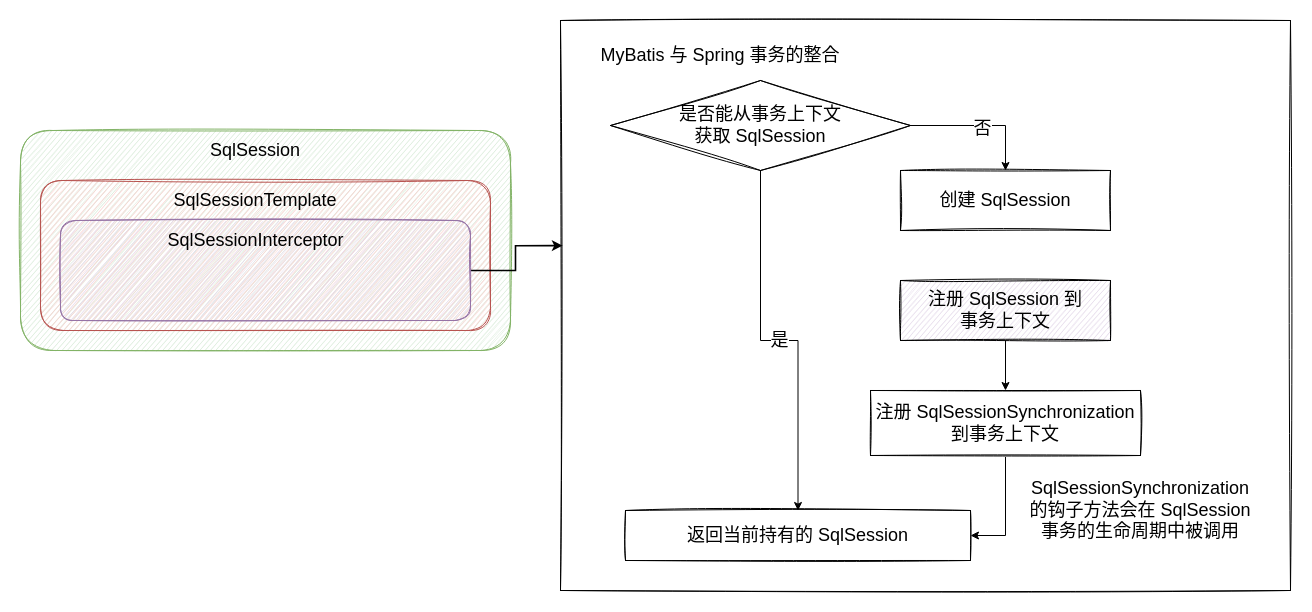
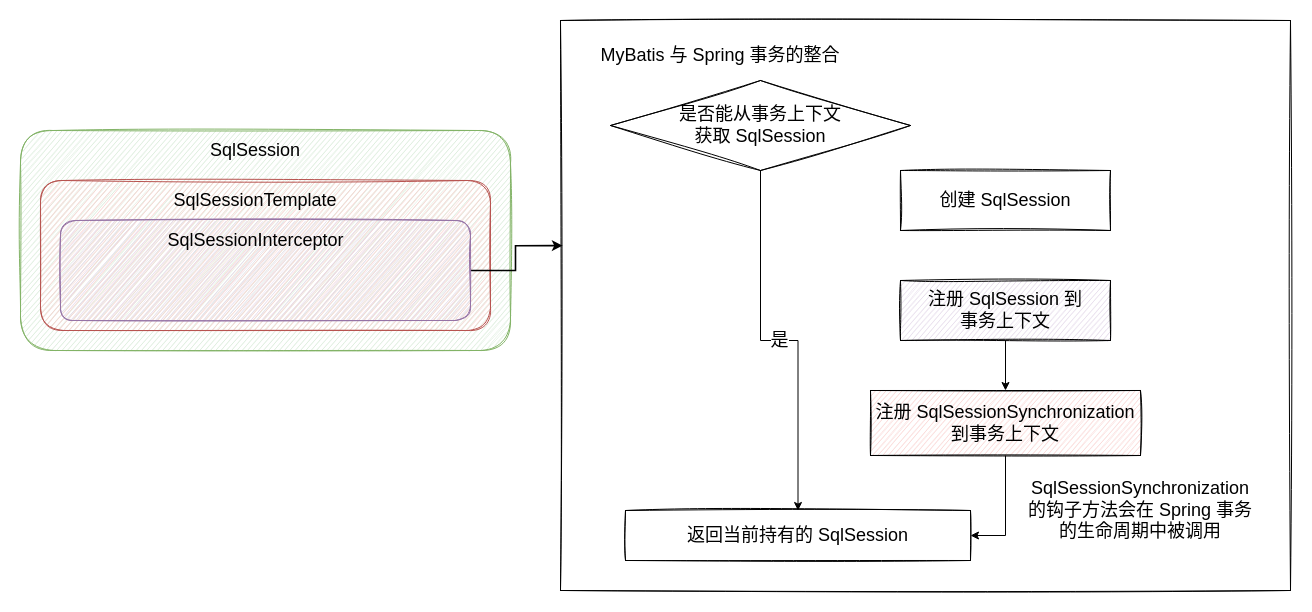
- <mxCell id="9" style="edgeStyle=orthogonalEdgeStyle;rounded=0;orthogonalLoop=1;jettySize=auto;html=1;exitX=1;exitY=0.5;exitDx=0;exitDy=0;entryX=0.5;entryY=0;entryDx=0;entryDy=0;fontSize=18;" edge="1" parent="1" source="12" target="13"><mxGeometry relative="1" as="geometry" /></mxCell>
- <mxCell id="10" value="否" style="edgeLabel;html=1;align=center;verticalAlign=middle;resizable=0;points=[];fontSize=18;" vertex="1" connectable="0" parent="9"><mxGeometry x="0.017" y="-2" relative="1" as="geometry"><mxPoint as="offset" /></mxGeometry></mxCell>
- <mxCell id="17" value="注册 SqlSessionSynchronization &lt;br&gt;到事务上下文" style="rounded=0;whiteSpace=wrap;html=1;sketch=1;fontSize=18;" vertex="1" parent="1"><mxGeometry x="870" y="390" width="270" height="65" as="geometry" /></mxCell>
+ <mxCell id="17" value="注册 SqlSessionSynchronization &lt;br&gt;到事务上下文" style="rounded=0;whiteSpace=wrap;html=1;sketch=1;fontSize=18;fillColor=#f8cecc;" vertex="1" parent="1"><mxGeometry x="870" y="390" width="270" height="65" as="geometry" /></mxCell>
- <mxCell id="19" value="SqlSessionSynchronization&lt;br&gt;的钩子方法会在 SqlSession 事务的生命周期中被调用" style="text;html=1;strokeColor=none;fillColor=none;align=center;verticalAlign=middle;whiteSpace=wrap;rounded=0;sketch=1;fontSize=18;" vertex="1" parent="1"><mxGeometry x="1020" y="470" width="240" height="80" as="geometry" /></mxCell>
+ <mxCell id="19" value="SqlSessionSynchronization&lt;br&gt;的钩子方法会在 Spring 事务的生命周期中被调用" style="text;html=1;strokeColor=none;fillColor=none;align=center;verticalAlign=middle;whiteSpace=wrap;rounded=0;sketch=1;fontSize=18;" vertex="1" parent="1"><mxGeometry x="1020" y="470" width="240" height="80" as="geometry" /></mxCell>
